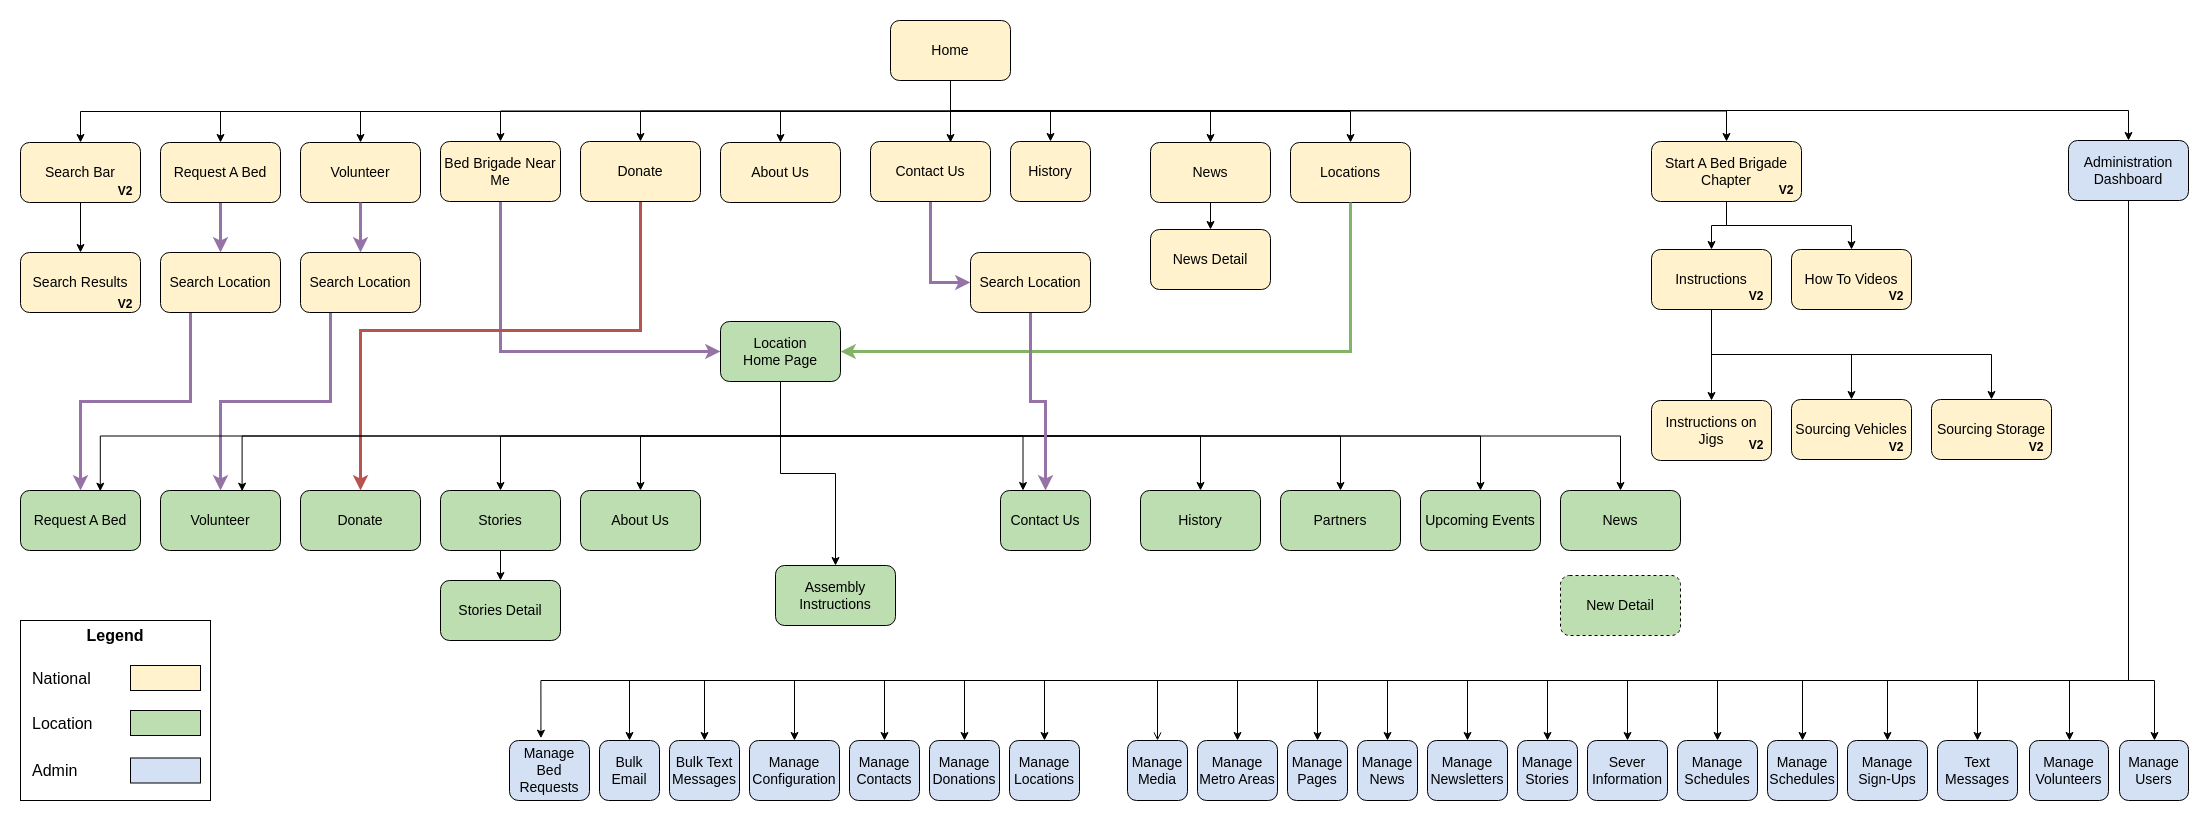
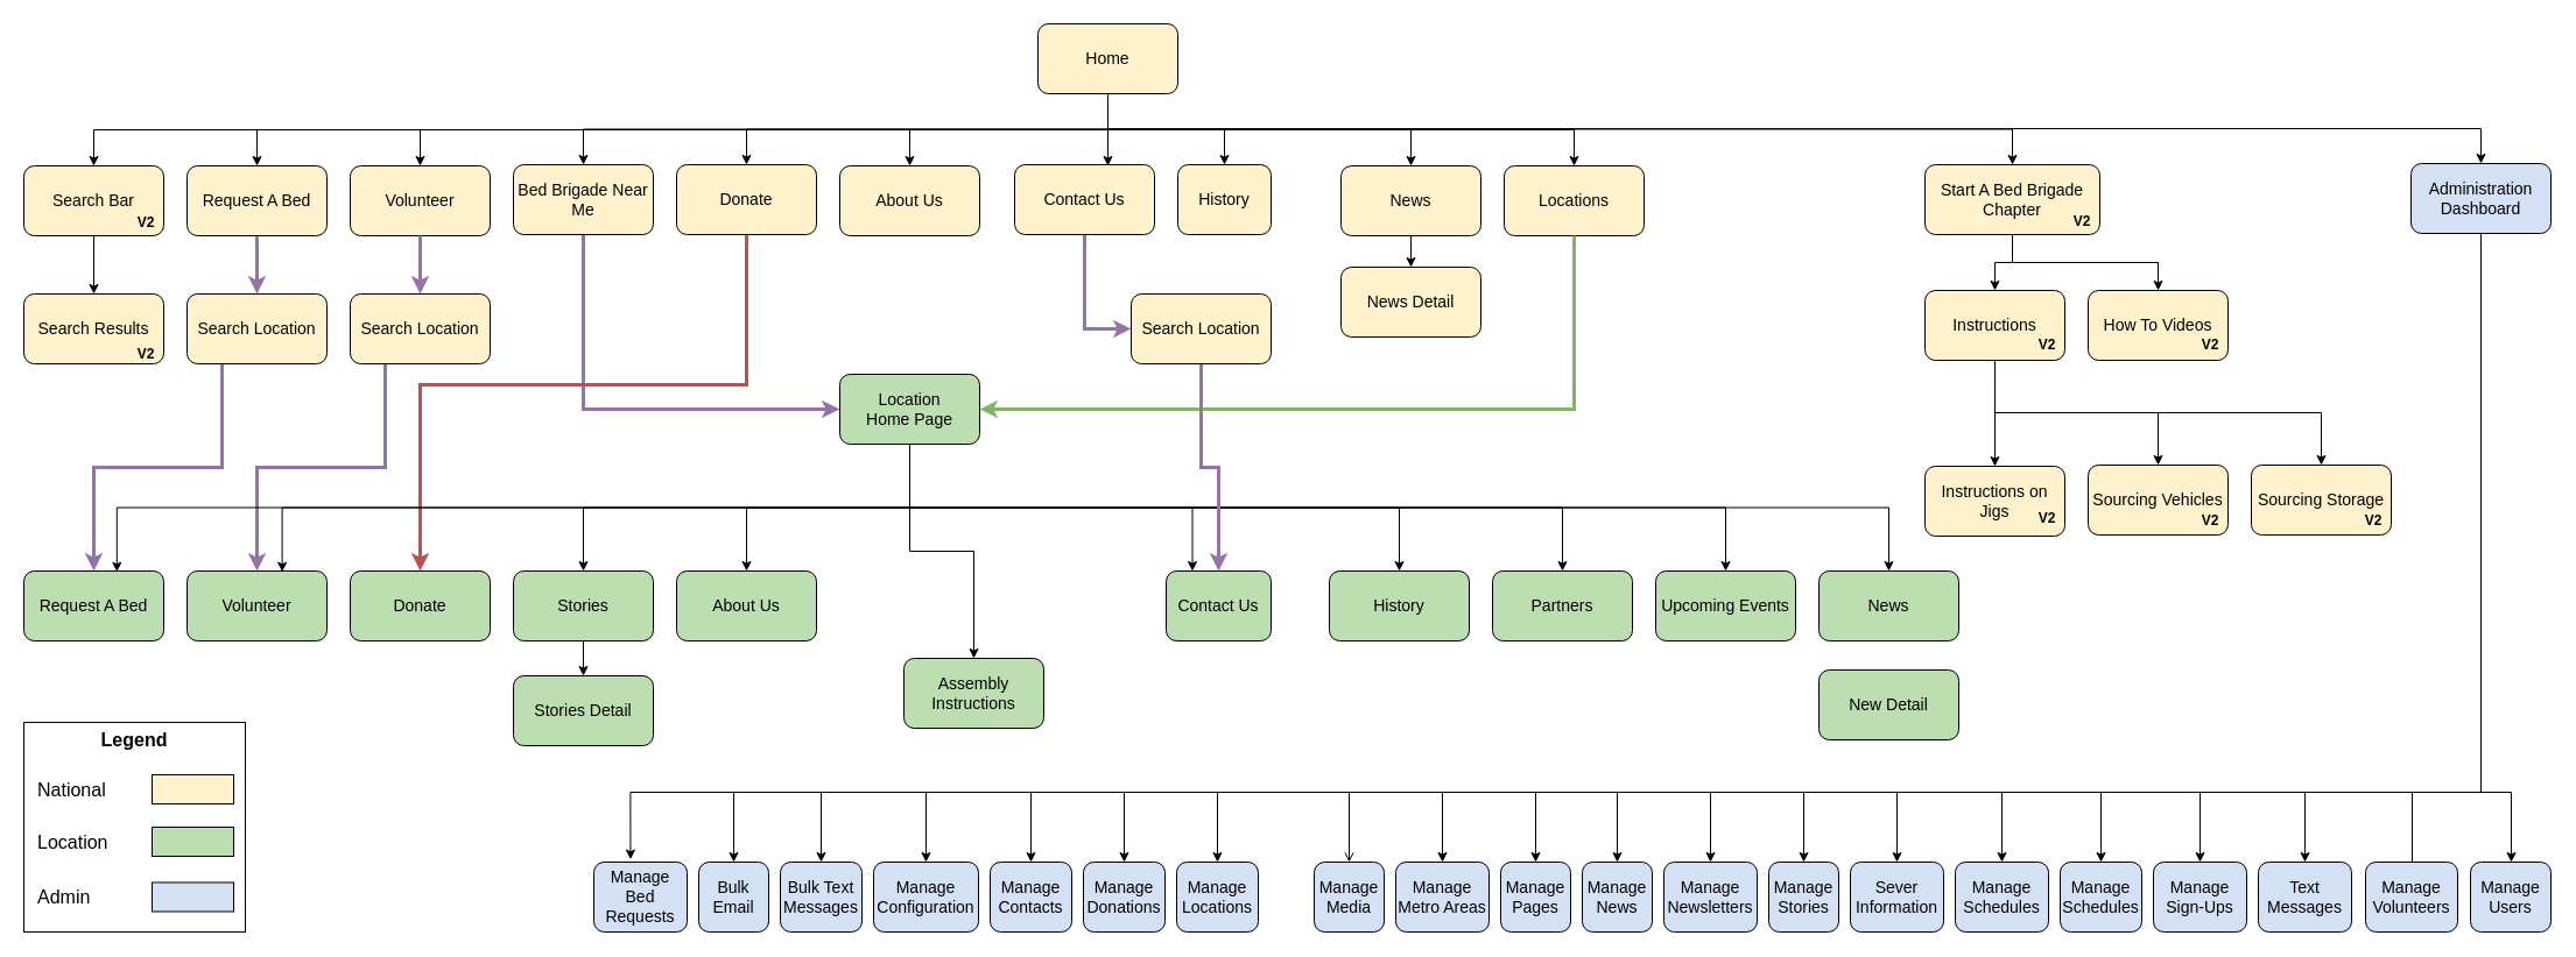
- <mxCell id="123" value="&lt;font style=&quot;font-size: 14px;&quot;&gt;New Detail&lt;/font&gt;" style="rounded=1;whiteSpace=wrap;html=1;fillColor=#BDDEB0;dashed=1;" vertex="1" parent="1"><mxGeometry x="1560" y="575" width="120" height="60" as="geometry" /></mxCell>
+ <mxCell id="123" value="&lt;font style=&quot;font-size: 14px;&quot;&gt;New Detail&lt;/font&gt;" style="rounded=1;whiteSpace=wrap;html=1;fillColor=#BDDEB0;" vertex="1" parent="1"><mxGeometry x="1560" y="575" width="120" height="60" as="geometry" /></mxCell>
- <mxCell id="58" style="edgeStyle=orthogonalEdgeStyle;rounded=0;orthogonalLoop=1;jettySize=auto;html=1;exitX=0.5;exitY=1;exitDx=0;exitDy=0;" edge="1" parent="1" source="60" target="74"><mxGeometry relative="1" as="geometry"><Array as="points"><mxPoint x="2128" y="680" /><mxPoint x="2069" y="680" /></Array></mxGeometry></mxCell>
+ <mxCell id="58" style="edgeStyle=orthogonalEdgeStyle;rounded=0;orthogonalLoop=1;jettySize=auto;html=1;exitX=0.5;exitY=1;exitDx=0;exitDy=0;endArrow=none;" edge="1" parent="1" source="60" target="74"><mxGeometry relative="1" as="geometry"><Array as="points"><mxPoint x="2128" y="680" /><mxPoint x="2069" y="680" /></Array></mxGeometry></mxCell>
